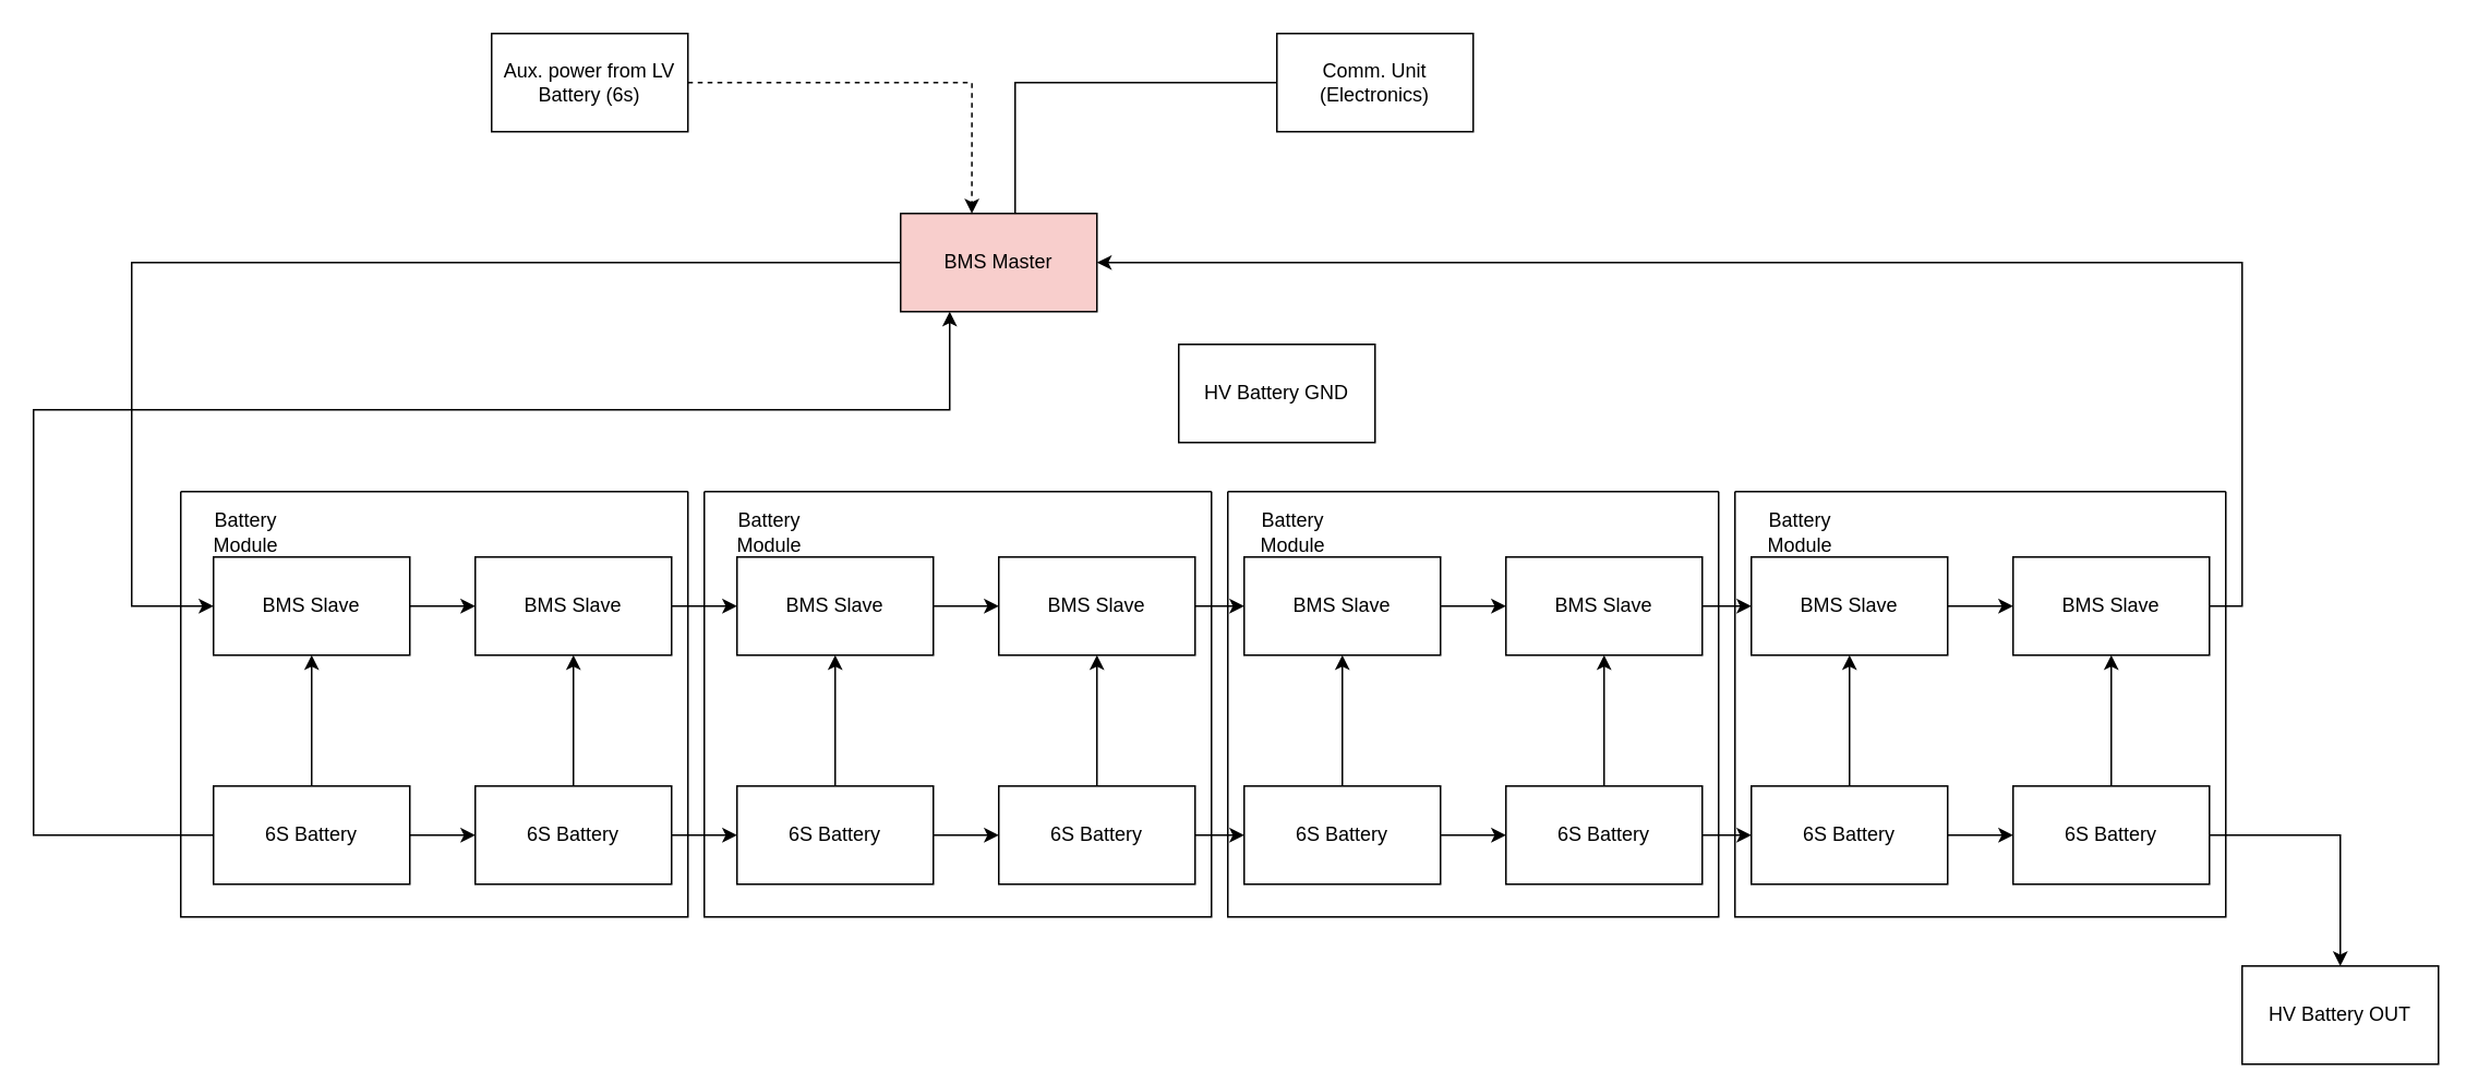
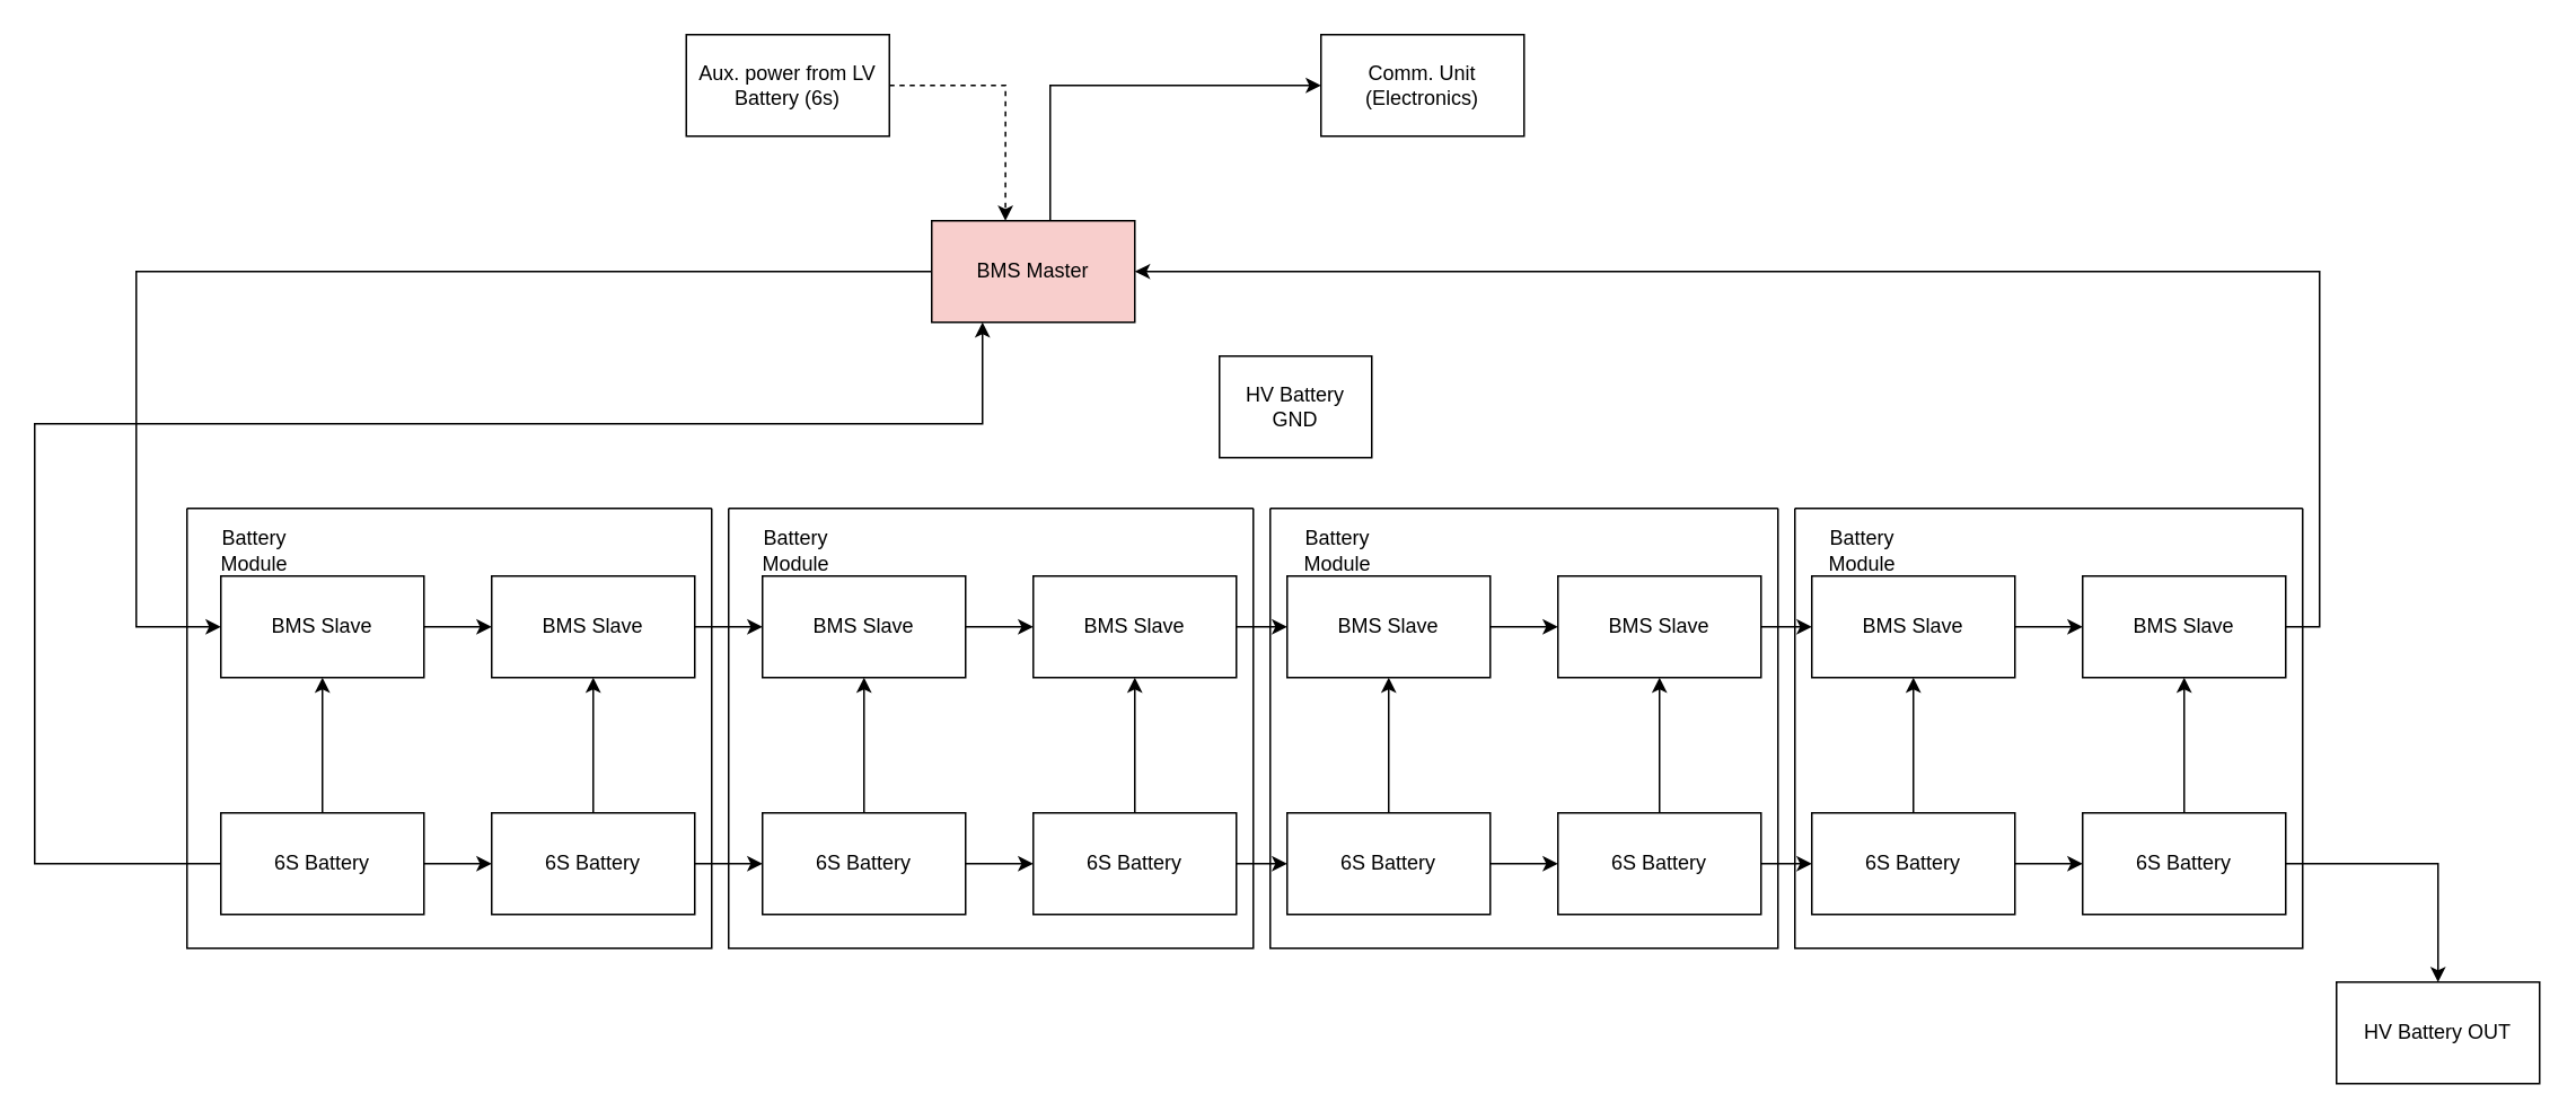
- <mxCell id="7" value="Aux. power from LV Battery (6s)" style="rounded=0;whiteSpace=wrap;html=1;" parent="1" vertex="1"><mxGeometry x="300" y="20" width="120" height="60" as="geometry" /></mxCell>
+ <mxCell id="7" value="Aux. power from LV Battery (6s)" style="rounded=0;whiteSpace=wrap;html=1;" parent="1" vertex="1"><mxGeometry x="405" y="20" width="120" height="60" as="geometry" /></mxCell>
- <mxCell id="5" style="edgeStyle=orthogonalEdgeStyle;rounded=0;orthogonalLoop=1;jettySize=auto;html=1;entryX=0;entryY=0.5;entryDx=0;entryDy=0;endArrow=none;" parent="1" source="6" target="9" edge="1"><mxGeometry relative="1" as="geometry"><Array as="points"><mxPoint x="620" y="50" /></Array></mxGeometry></mxCell>
+ <mxCell id="5" style="edgeStyle=orthogonalEdgeStyle;rounded=0;orthogonalLoop=1;jettySize=auto;html=1;entryX=0;entryY=0.5;entryDx=0;entryDy=0;" parent="1" source="6" target="9" edge="1"><mxGeometry relative="1" as="geometry"><Array as="points"><mxPoint x="620" y="50" /></Array></mxGeometry></mxCell>
- <mxCell id="58" value="HV Battery GND" style="rounded=0;whiteSpace=wrap;html=1;" vertex="1" parent="1"><mxGeometry x="720" y="210" width="120" height="60" as="geometry" /></mxCell>
+ <mxCell id="58" value="HV Battery GND" style="rounded=0;whiteSpace=wrap;html=1;" vertex="1" parent="1"><mxGeometry x="720" y="210" width="90" height="60" as="geometry" /></mxCell>
- <mxCell id="14" value="HV Battery OUT" style="rounded=0;whiteSpace=wrap;html=1;" parent="1" vertex="1"><mxGeometry x="1370" y="590" width="120" height="60" as="geometry" /></mxCell>
+ <mxCell id="14" value="HV Battery OUT" style="rounded=0;whiteSpace=wrap;html=1;" parent="1" vertex="1"><mxGeometry x="1380" y="580" width="120" height="60" as="geometry" /></mxCell>
